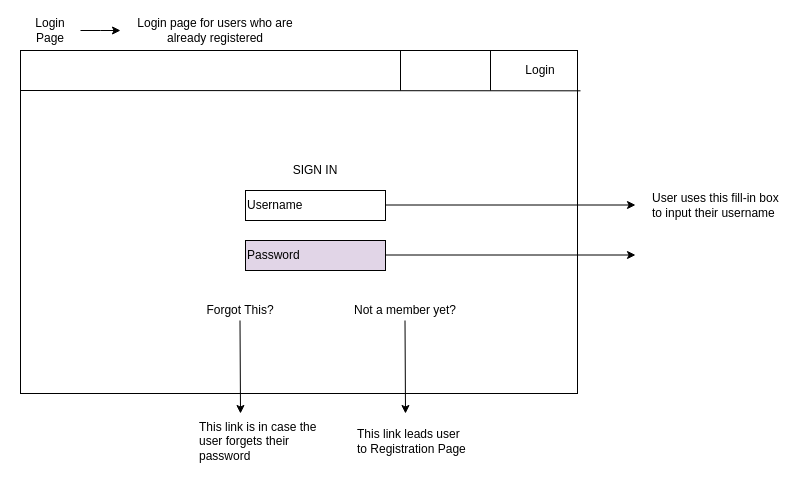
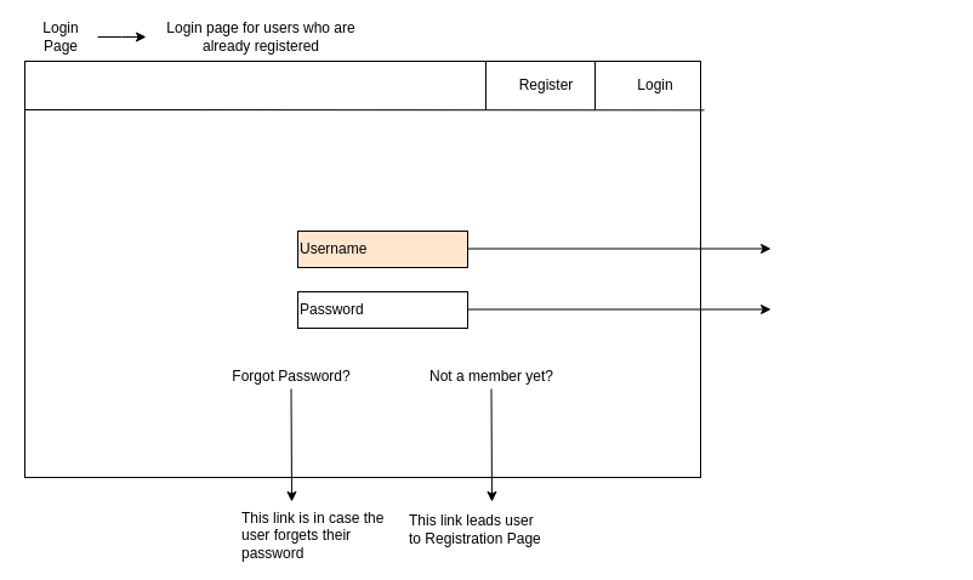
+ <mxCell id="4" value="Register" style="text;html=1;strokeColor=none;fillColor=none;align=center;verticalAlign=middle;whiteSpace=wrap;rounded=0;" vertex="1" parent="1"><mxGeometry x="430" y="60" width="40" height="20" as="geometry" /></mxCell>
- <mxCell id="8" value="SIGN IN" style="text;html=1;strokeColor=none;fillColor=none;align=center;verticalAlign=middle;whiteSpace=wrap;rounded=0;" vertex="1" parent="1"><mxGeometry x="280" y="160" width="70" height="20" as="geometry" /></mxCell>
- <mxCell id="9" value="Username" style="rounded=0;whiteSpace=wrap;html=1;align=left;" vertex="1" parent="1"><mxGeometry x="245" y="190" width="140" height="30" as="geometry" /></mxCell>
+ <mxCell id="9" value="Username" style="rounded=0;whiteSpace=wrap;html=1;align=left;fillColor=#ffe6cc;" vertex="1" parent="1"><mxGeometry x="245" y="190" width="140" height="30" as="geometry" /></mxCell>
- <mxCell id="18" value="User uses this fill-in box to input their username" style="text;html=1;strokeColor=none;fillColor=none;align=left;verticalAlign=middle;whiteSpace=wrap;rounded=0;" vertex="1" parent="1"><mxGeometry x="650" y="195" width="130" height="20" as="geometry" /></mxCell>
- <mxCell id="10" value="Password" style="rounded=0;whiteSpace=wrap;html=1;align=left;fillColor=#e1d5e7;" vertex="1" parent="1"><mxGeometry x="245" y="240" width="140" height="30" as="geometry" /></mxCell>
+ <mxCell id="10" value="Password" style="rounded=0;whiteSpace=wrap;html=1;align=left;" vertex="1" parent="1"><mxGeometry x="245" y="240" width="140" height="30" as="geometry" /></mxCell>
- <mxCell id="11" value="Forgot This?" style="text;html=1;strokeColor=none;fillColor=none;align=center;verticalAlign=middle;whiteSpace=wrap;rounded=0;" vertex="1" parent="1"><mxGeometry x="190" y="300" width="100" height="20" as="geometry" /></mxCell>
+ <mxCell id="11" value="Forgot Password?" style="text;html=1;strokeColor=none;fillColor=none;align=center;verticalAlign=middle;whiteSpace=wrap;rounded=0;" vertex="1" parent="1"><mxGeometry x="190" y="300" width="100" height="20" as="geometry" /></mxCell>
- <mxCell id="22" value="This link leads user to Registration Page" style="text;html=1;strokeColor=none;fillColor=none;align=left;verticalAlign=middle;whiteSpace=wrap;rounded=0;" vertex="1" parent="1"><mxGeometry x="355" y="426" width="115" height="30" as="geometry" /></mxCell>
+ <mxCell id="22" value="This link leads user to Registration Page" style="text;html=1;strokeColor=none;fillColor=none;align=left;verticalAlign=middle;whiteSpace=wrap;rounded=0;" vertex="1" parent="1"><mxGeometry x="335" y="421" width="115" height="30" as="geometry" /></mxCell>
